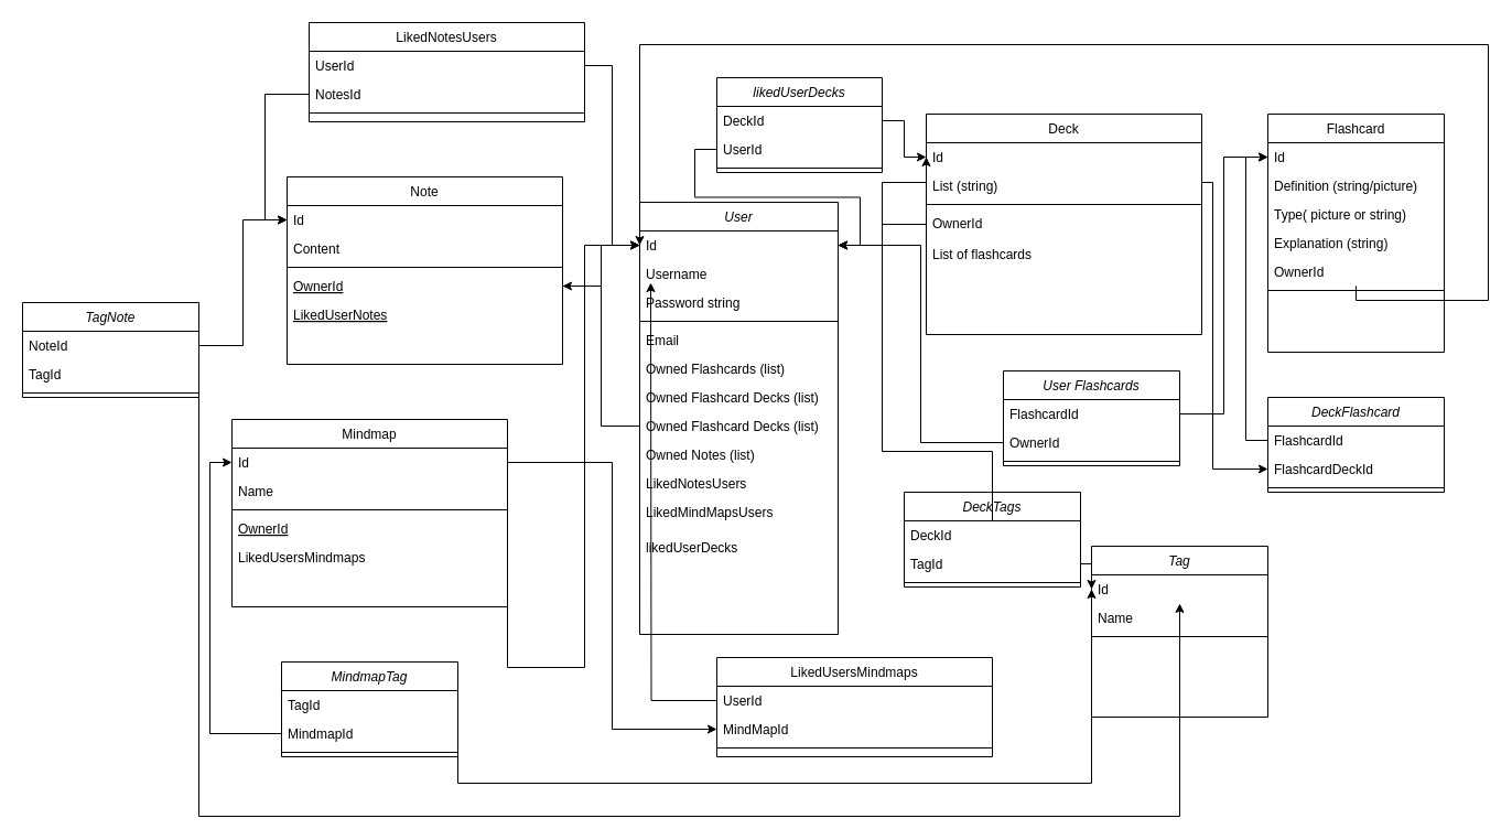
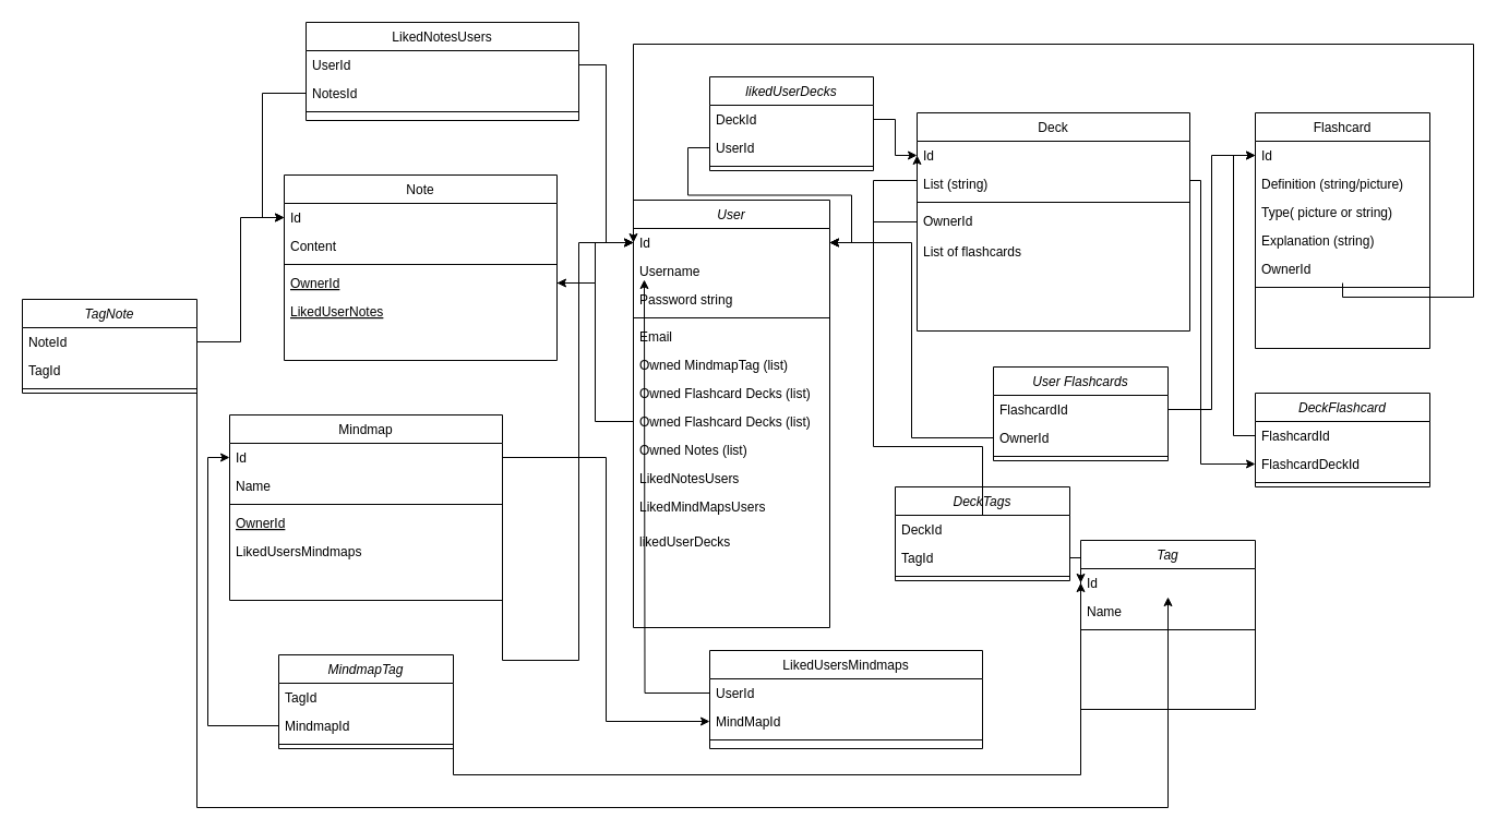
- <mxCell id="8" value="Owned Flashcards (list)" style="text;align=left;verticalAlign=top;spacingLeft=4;spacingRight=4;overflow=hidden;rotatable=0;points=[[0,0.5],[1,0.5]];portConstraint=eastwest;rounded=0;shadow=0;html=0;" parent="2" vertex="1"><mxGeometry y="138" width="180" height="26" as="geometry" /></mxCell>
+ <mxCell id="8" value="Owned MindmapTag (list)" style="text;align=left;verticalAlign=top;spacingLeft=4;spacingRight=4;overflow=hidden;rotatable=0;points=[[0,0.5],[1,0.5]];portConstraint=eastwest;rounded=0;shadow=0;html=0;" parent="2" vertex="1"><mxGeometry y="138" width="180" height="26" as="geometry" /></mxCell>
